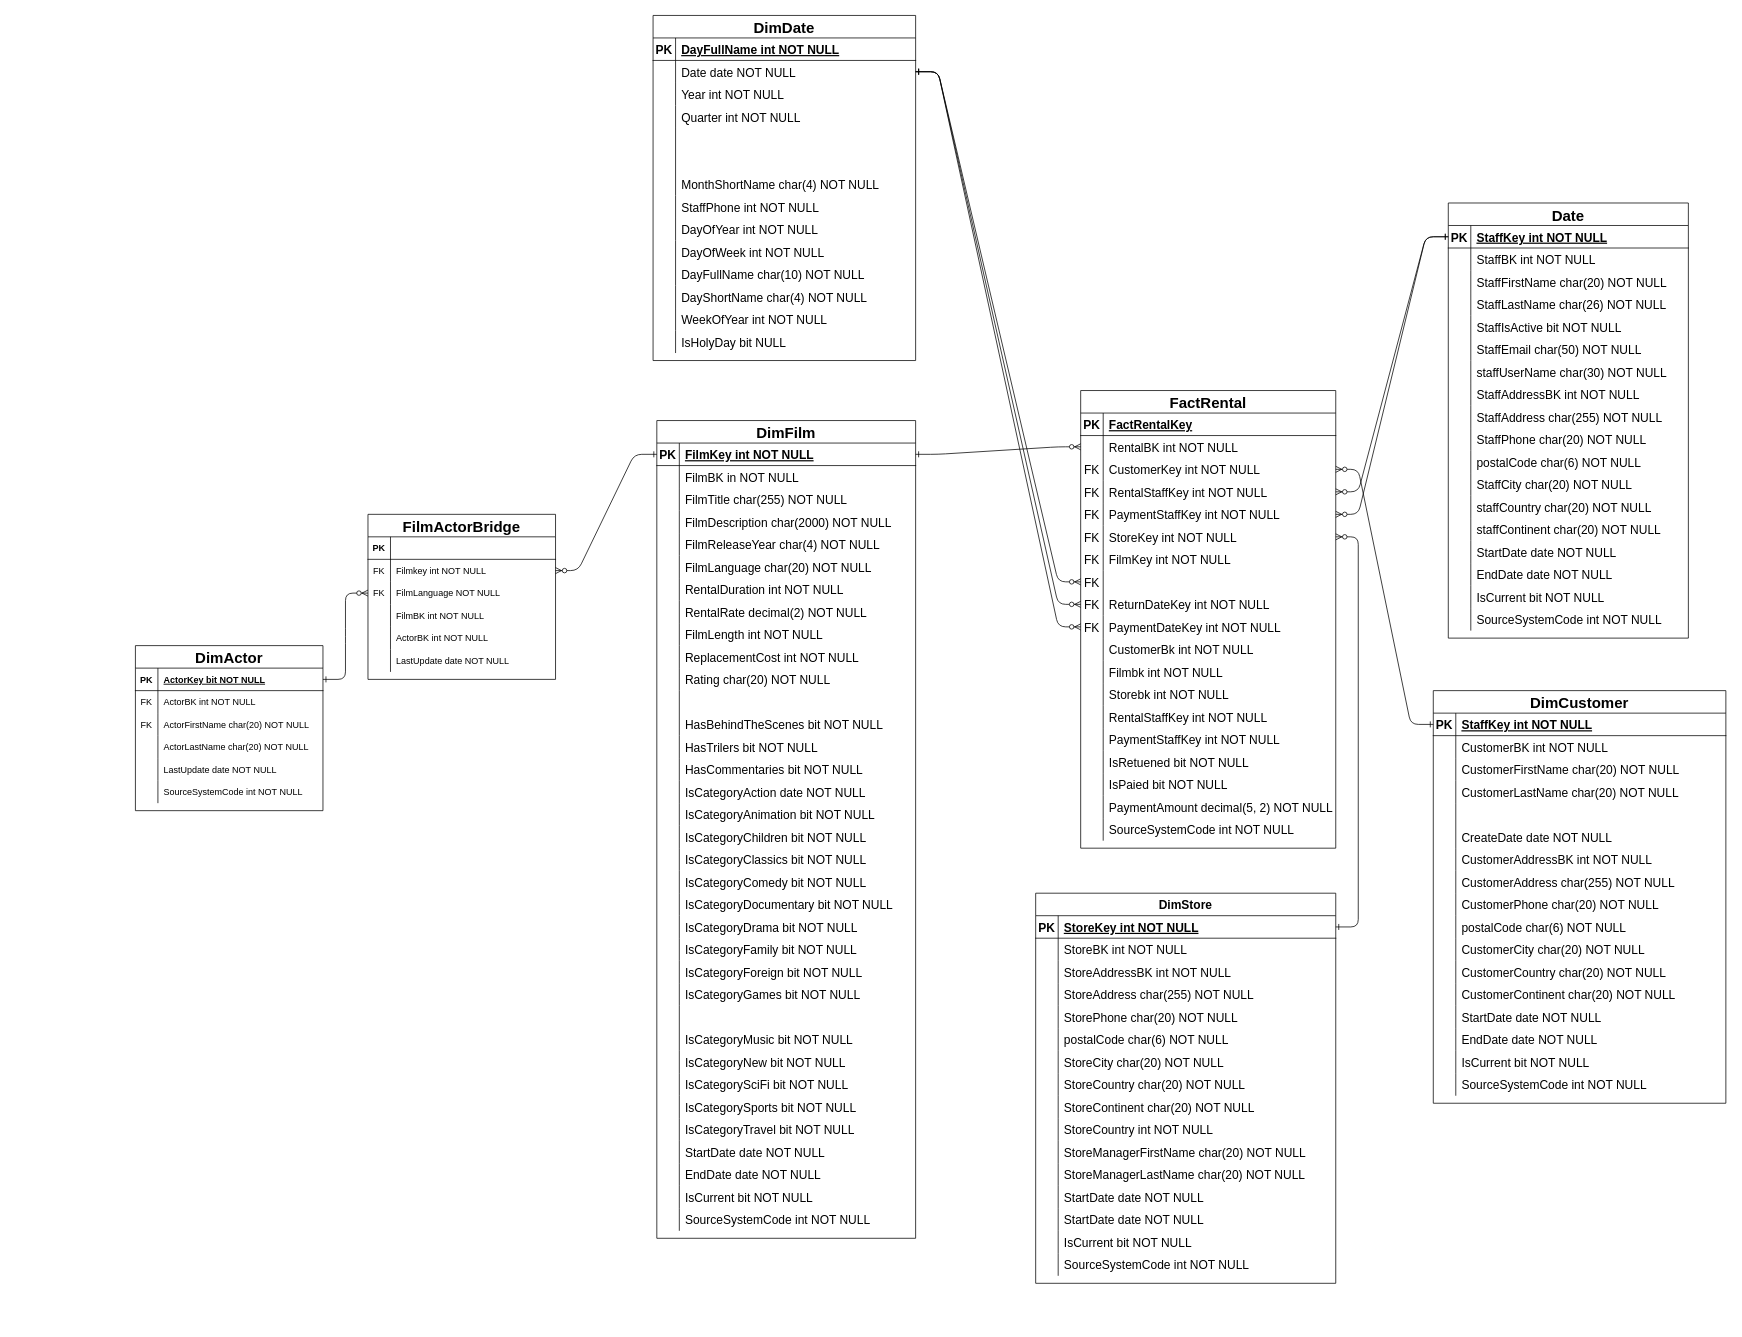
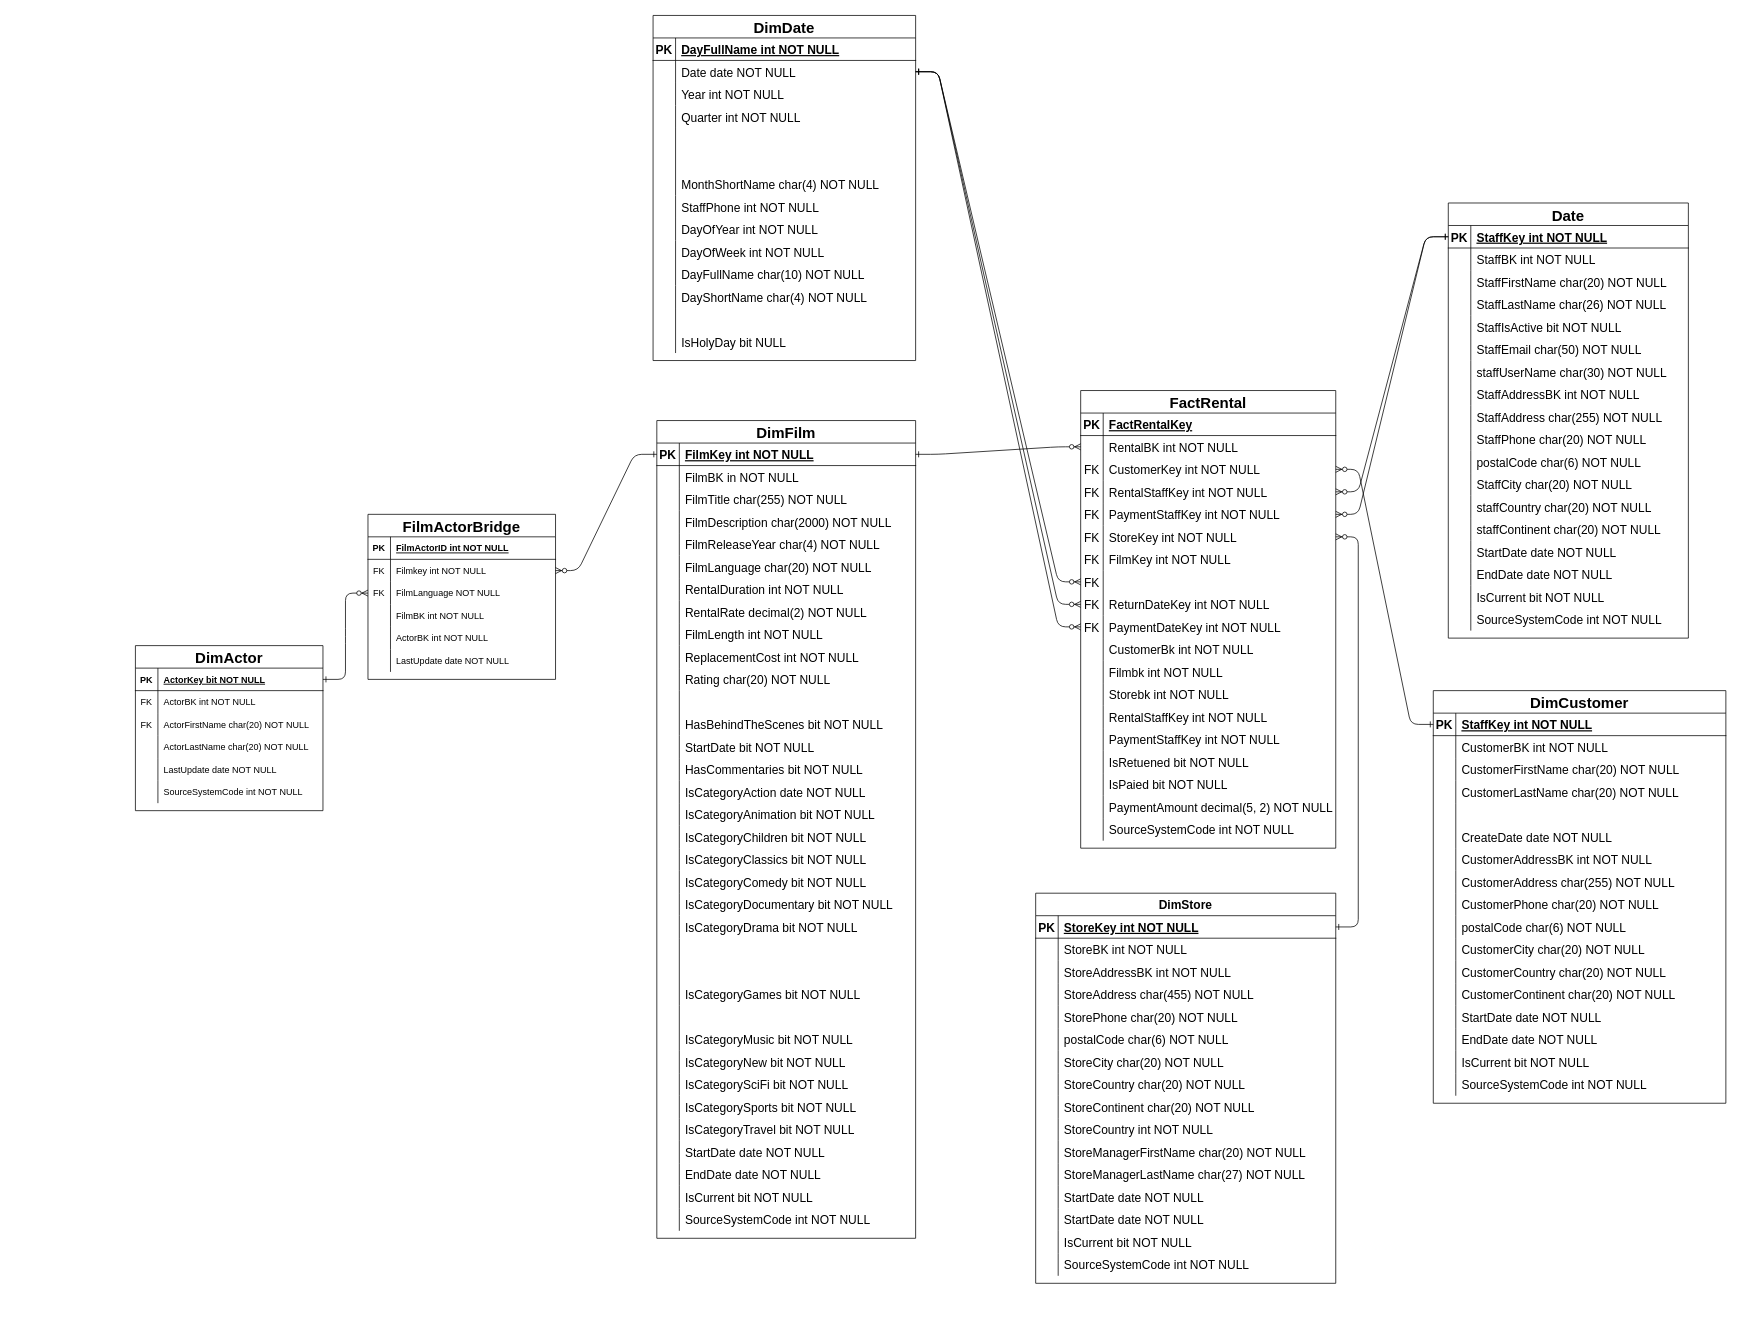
- <mxCell id="397" value="WeekOfYear int NOT NULL" style="shape=partialRectangle;overflow=hidden;connectable=0;fillColor=none;top=0;left=0;bottom=0;right=0;align=left;spacingLeft=6;fontSize=16;" vertex="1" parent="395"><mxGeometry x="30" width="320" height="30" as="geometry"><mxRectangle width="320" height="30" as="alternateBounds" /></mxGeometry></mxCell>
+ <mxCell id="223" value="FilmActorID int NOT NULL" style="shape=partialRectangle;overflow=hidden;connectable=0;fillColor=none;top=0;left=0;bottom=0;right=0;align=left;spacingLeft=6;fontStyle=5;" vertex="1" parent="221"><mxGeometry x="30" width="220" height="30" as="geometry"><mxRectangle width="220" height="30" as="alternateBounds" /></mxGeometry></mxCell>
- <mxCell id="157" value="HasTrilers bit NOT NULL" style="shape=partialRectangle;overflow=hidden;connectable=0;fillColor=none;top=0;left=0;bottom=0;right=0;align=left;spacingLeft=6;fontSize=16;" vertex="1" parent="155"><mxGeometry x="30" width="315" height="30" as="geometry"><mxRectangle width="315" height="30" as="alternateBounds" /></mxGeometry></mxCell>
+ <mxCell id="157" value="StartDate bit NOT NULL" style="shape=partialRectangle;overflow=hidden;connectable=0;fillColor=none;top=0;left=0;bottom=0;right=0;align=left;spacingLeft=6;fontSize=16;" vertex="1" parent="155"><mxGeometry x="30" width="315" height="30" as="geometry"><mxRectangle width="315" height="30" as="alternateBounds" /></mxGeometry></mxCell>
- <mxCell id="184" value="IsCategoryFamily bit NOT NULL" style="shape=partialRectangle;overflow=hidden;connectable=0;fillColor=none;top=0;left=0;bottom=0;right=0;align=left;spacingLeft=6;fontSize=16;" vertex="1" parent="182"><mxGeometry x="30" width="315" height="30" as="geometry"><mxRectangle width="315" height="30" as="alternateBounds" /></mxGeometry></mxCell>
- <mxCell id="187" value="IsCategoryForeign bit NOT NULL" style="shape=partialRectangle;overflow=hidden;connectable=0;fillColor=none;top=0;left=0;bottom=0;right=0;align=left;spacingLeft=6;fontSize=16;" vertex="1" parent="185"><mxGeometry x="30" width="315" height="30" as="geometry"><mxRectangle width="315" height="30" as="alternateBounds" /></mxGeometry></mxCell>
- <mxCell id="323" value="StoreAddress char(255) NOT NULL" style="shape=partialRectangle;overflow=hidden;connectable=0;fillColor=none;top=0;left=0;bottom=0;right=0;align=left;spacingLeft=6;fontSize=16;" vertex="1" parent="321"><mxGeometry x="30" width="370" height="30" as="geometry"><mxRectangle width="370" height="30" as="alternateBounds" /></mxGeometry></mxCell>
+ <mxCell id="323" value="StoreAddress char(455) NOT NULL" style="shape=partialRectangle;overflow=hidden;connectable=0;fillColor=none;top=0;left=0;bottom=0;right=0;align=left;spacingLeft=6;fontSize=16;" vertex="1" parent="321"><mxGeometry x="30" width="370" height="30" as="geometry"><mxRectangle width="370" height="30" as="alternateBounds" /></mxGeometry></mxCell>
- <mxCell id="347" value="StoreManagerLastName char(20) NOT NULL" style="shape=partialRectangle;overflow=hidden;connectable=0;fillColor=none;top=0;left=0;bottom=0;right=0;align=left;spacingLeft=6;fontSize=16;" vertex="1" parent="345"><mxGeometry x="30" width="370" height="30" as="geometry"><mxRectangle width="370" height="30" as="alternateBounds" /></mxGeometry></mxCell>
+ <mxCell id="347" value="StoreManagerLastName char(27) NOT NULL" style="shape=partialRectangle;overflow=hidden;connectable=0;fillColor=none;top=0;left=0;bottom=0;right=0;align=left;spacingLeft=6;fontSize=16;" vertex="1" parent="345"><mxGeometry x="30" width="370" height="30" as="geometry"><mxRectangle width="370" height="30" as="alternateBounds" /></mxGeometry></mxCell>
